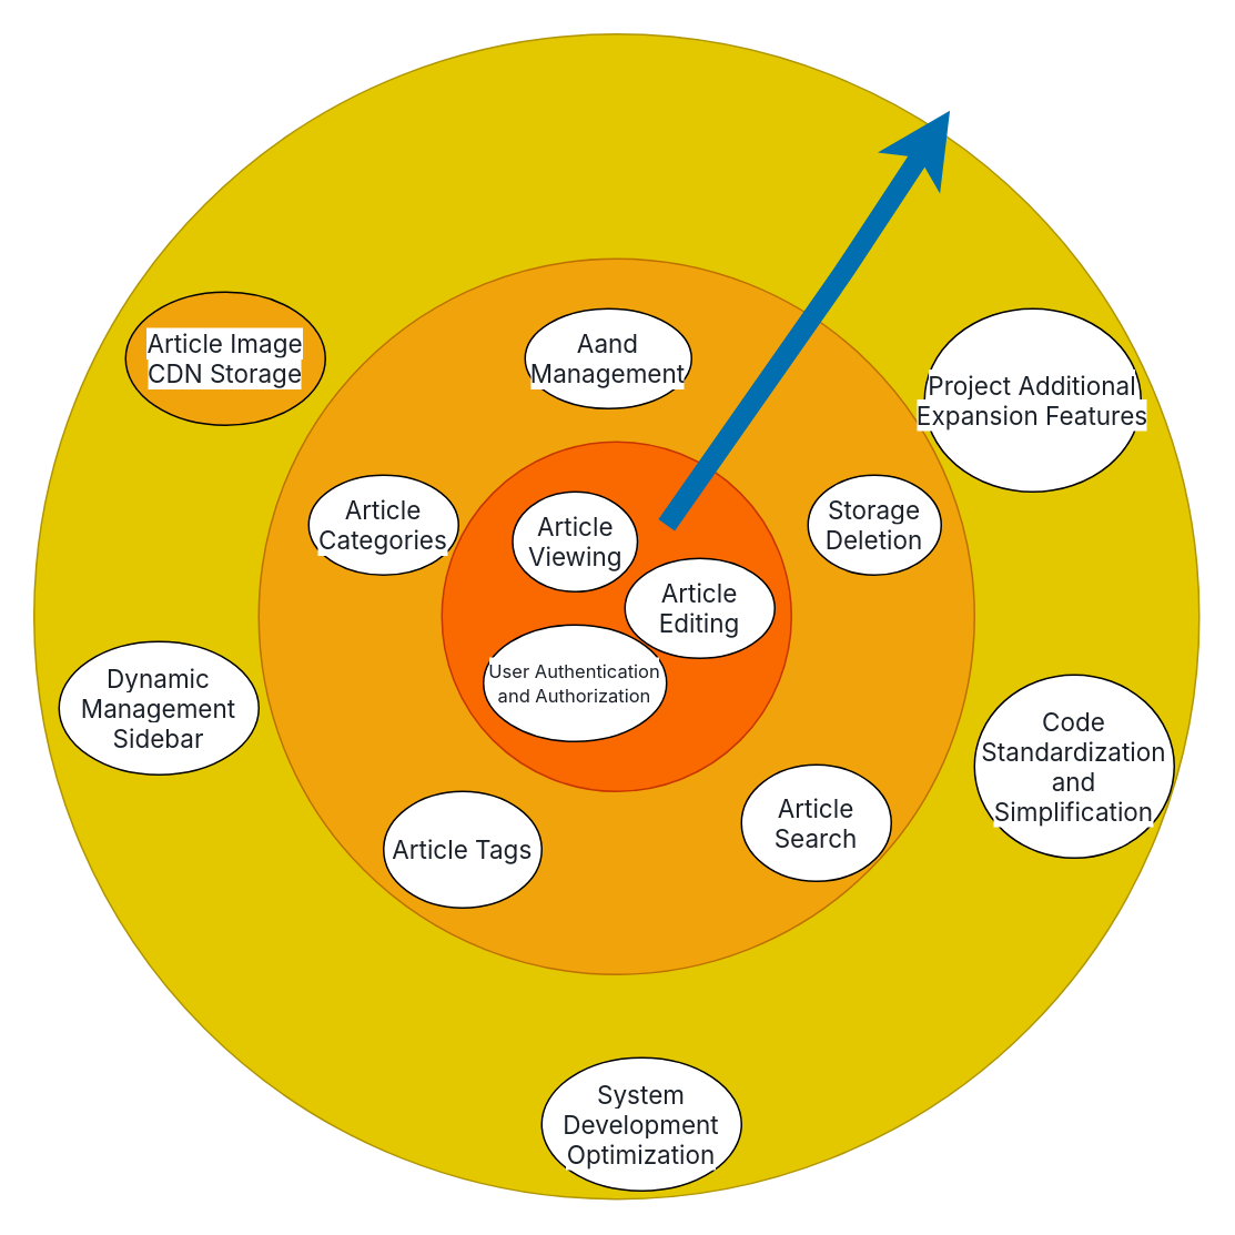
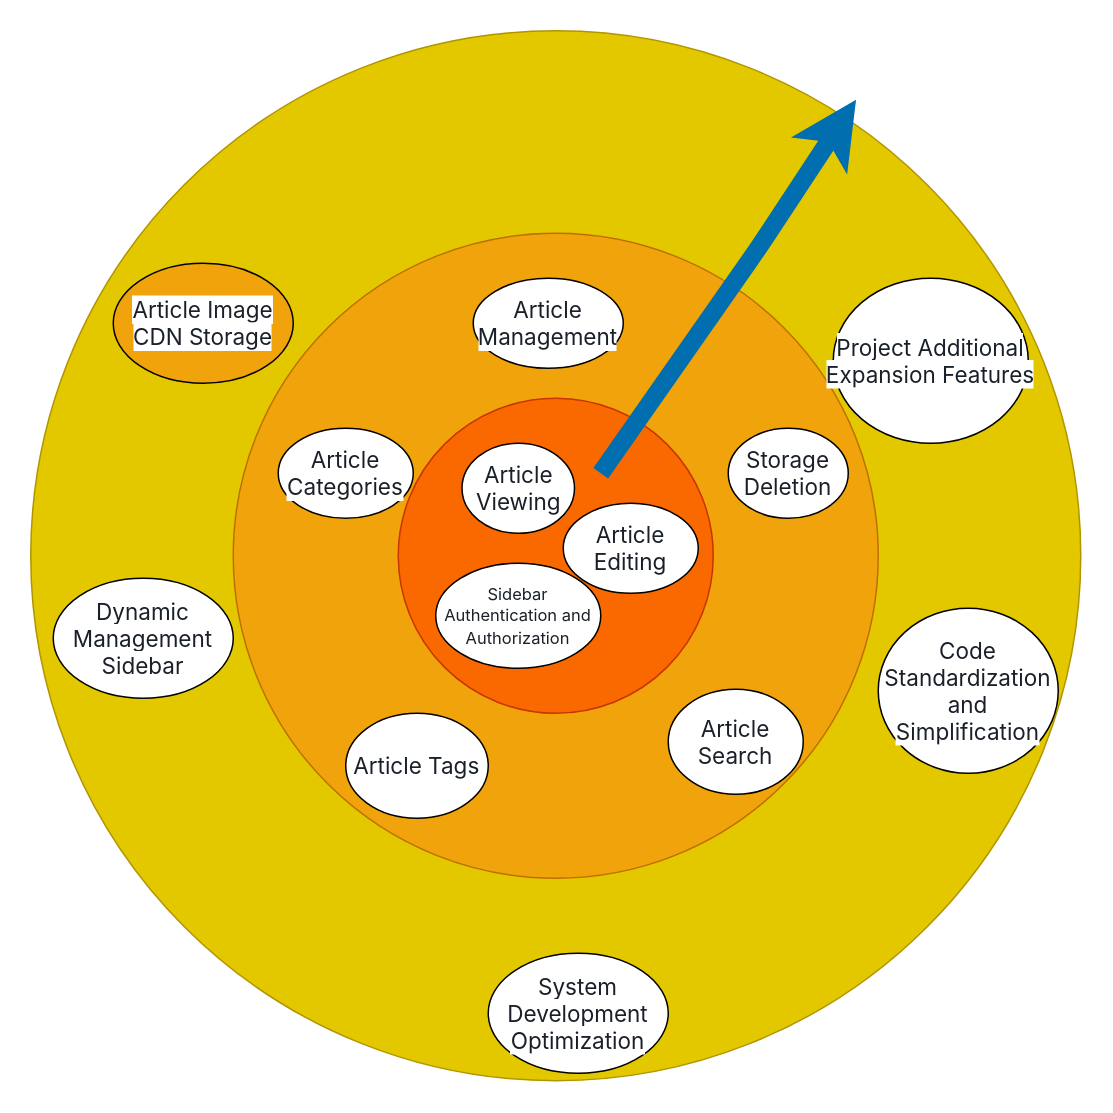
- <mxCell id="8" value="&lt;span style=&quot;color: rgb(26, 32, 41); font-family: -apple-system, BlinkMacSystemFont, &amp;quot;Segoe UI&amp;quot;, &amp;quot;Noto Sans&amp;quot;, Helvetica, Arial, sans-serif, &amp;quot;Apple Color Emoji&amp;quot;, &amp;quot;Segoe UI Emoji&amp;quot;; font-size: 15px; text-align: left; background-color: rgb(255, 255, 255);&quot;&gt;A&lt;/span&gt;&lt;span style=&quot;color: rgb(26, 32, 41); font-family: -apple-system, BlinkMacSystemFont, &amp;quot;Segoe UI&amp;quot;, &amp;quot;Noto Sans&amp;quot;, Helvetica, Arial, sans-serif, &amp;quot;Apple Color Emoji&amp;quot;, &amp;quot;Segoe UI Emoji&amp;quot;; font-size: 15px; text-align: left; background-color: rgb(255, 255, 255);&quot;&gt;and Management&lt;/span&gt;" style="ellipse;whiteSpace=wrap;html=1;" vertex="1" parent="1"><mxGeometry x="315" y="185" width="100" height="60" as="geometry" /></mxCell>
+ <mxCell id="8" value="&lt;span style=&quot;color: rgb(26, 32, 41); font-family: -apple-system, BlinkMacSystemFont, &amp;quot;Segoe UI&amp;quot;, &amp;quot;Noto Sans&amp;quot;, Helvetica, Arial, sans-serif, &amp;quot;Apple Color Emoji&amp;quot;, &amp;quot;Segoe UI Emoji&amp;quot;; font-size: 15px; text-align: left; background-color: rgb(255, 255, 255);&quot;&gt;A&lt;/span&gt;&lt;span style=&quot;color: rgb(26, 32, 41); font-family: -apple-system, BlinkMacSystemFont, &amp;quot;Segoe UI&amp;quot;, &amp;quot;Noto Sans&amp;quot;, Helvetica, Arial, sans-serif, &amp;quot;Apple Color Emoji&amp;quot;, &amp;quot;Segoe UI Emoji&amp;quot;; font-size: 15px; text-align: left; background-color: rgb(255, 255, 255);&quot;&gt;rticle Management&lt;/span&gt;" style="ellipse;whiteSpace=wrap;html=1;" vertex="1" parent="1"><mxGeometry x="315" y="185" width="100" height="60" as="geometry" /></mxCell>
- <mxCell id="6" value="&lt;span style=&quot;color: rgb(26, 32, 41); font-family: -apple-system, BlinkMacSystemFont, &amp;quot;Segoe UI&amp;quot;, &amp;quot;Noto Sans&amp;quot;, Helvetica, Arial, sans-serif, &amp;quot;Apple Color Emoji&amp;quot;, &amp;quot;Segoe UI Emoji&amp;quot;; text-align: left; background-color: rgb(255, 255, 255);&quot;&gt;&lt;font style=&quot;font-size: 11px;&quot;&gt;User Authentication and Authorization&lt;/font&gt;&lt;/span&gt;" style="ellipse;whiteSpace=wrap;html=1;" vertex="1" parent="1"><mxGeometry x="290" y="375" width="110" height="70" as="geometry" /></mxCell>
+ <mxCell id="6" value="&lt;span style=&quot;color: rgb(26, 32, 41); font-family: -apple-system, BlinkMacSystemFont, &amp;quot;Segoe UI&amp;quot;, &amp;quot;Noto Sans&amp;quot;, Helvetica, Arial, sans-serif, &amp;quot;Apple Color Emoji&amp;quot;, &amp;quot;Segoe UI Emoji&amp;quot;; text-align: left; background-color: rgb(255, 255, 255);&quot;&gt;&lt;font style=&quot;font-size: 11px;&quot;&gt;Sidebar Authentication and Authorization&lt;/font&gt;&lt;/span&gt;" style="ellipse;whiteSpace=wrap;html=1;" vertex="1" parent="1"><mxGeometry x="290" y="375" width="110" height="70" as="geometry" /></mxCell>
